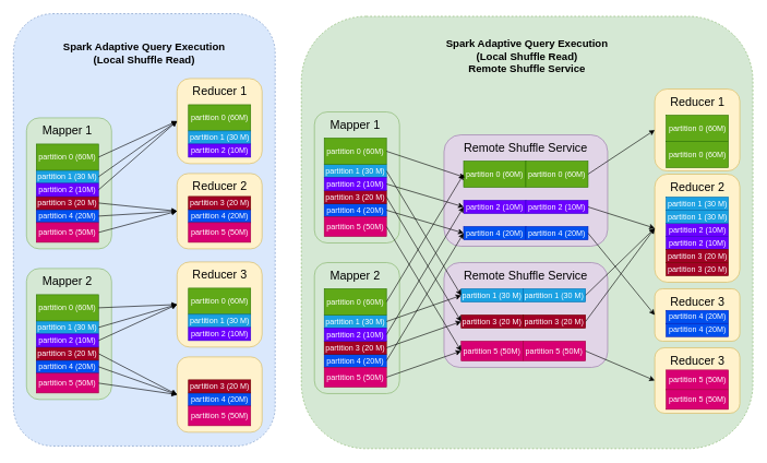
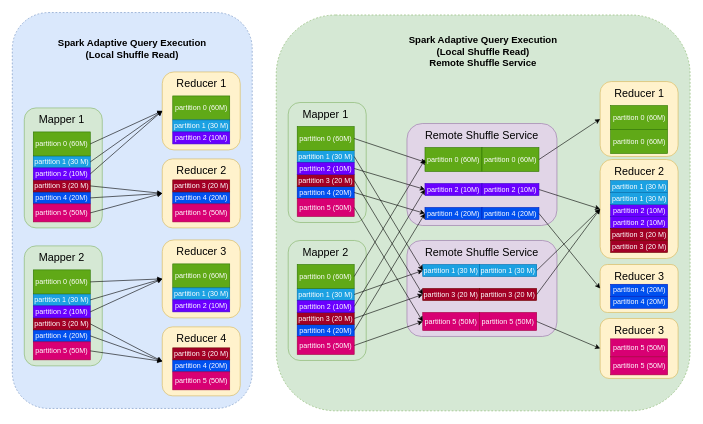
+ <mxCell id="36" value="&lt;font style=&quot;font-size: 18px&quot;&gt;Reducer 4&lt;/font&gt;" style="text;html=1;strokeColor=none;fillColor=none;align=center;verticalAlign=middle;whiteSpace=wrap;rounded=0;" parent="1" vertex="1"><mxGeometry x="282.5" y="554" width="105" height="20" as="geometry" /></mxCell>
